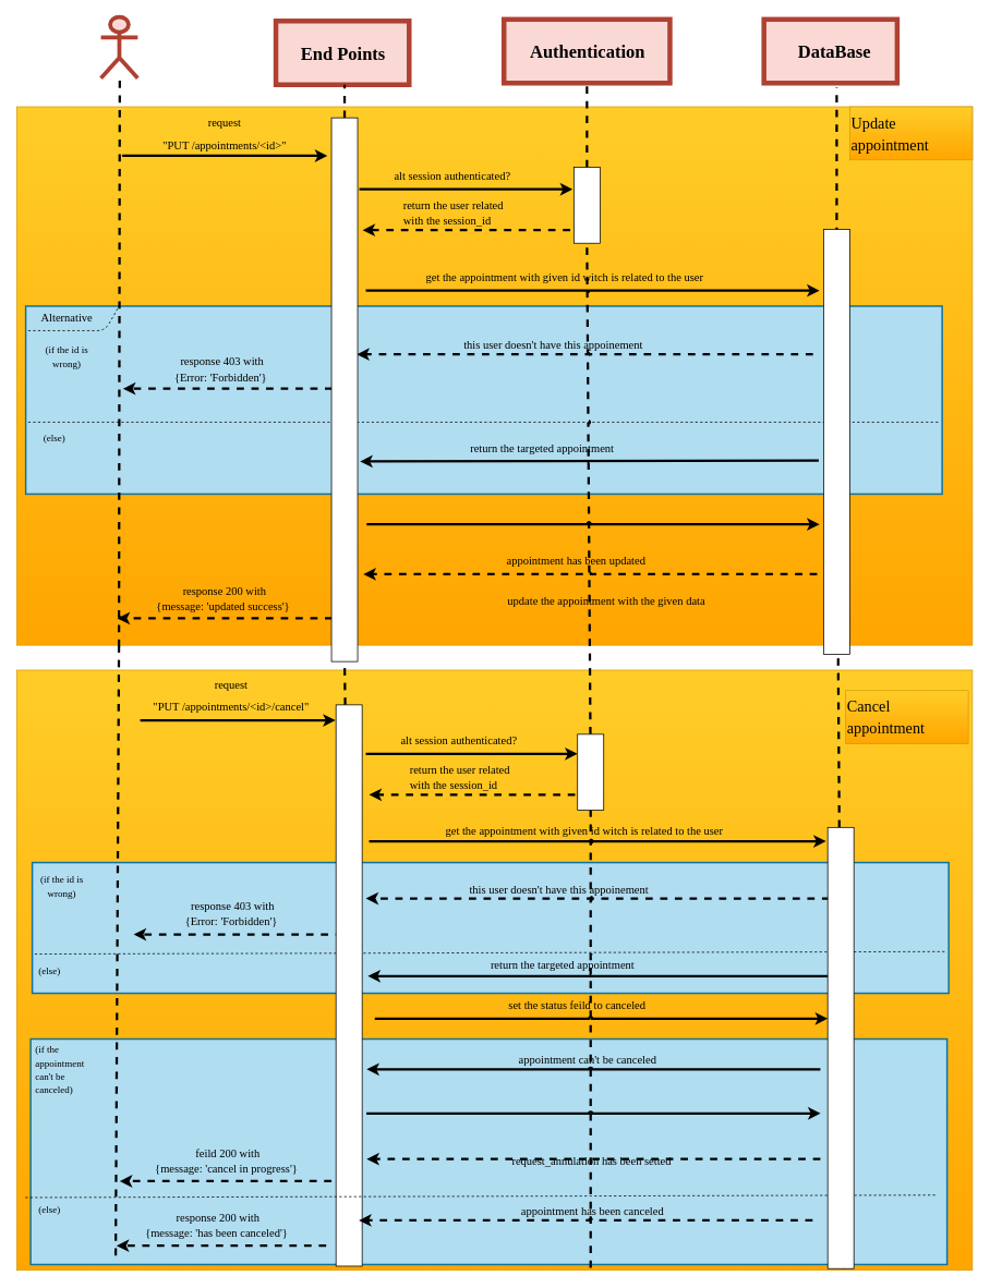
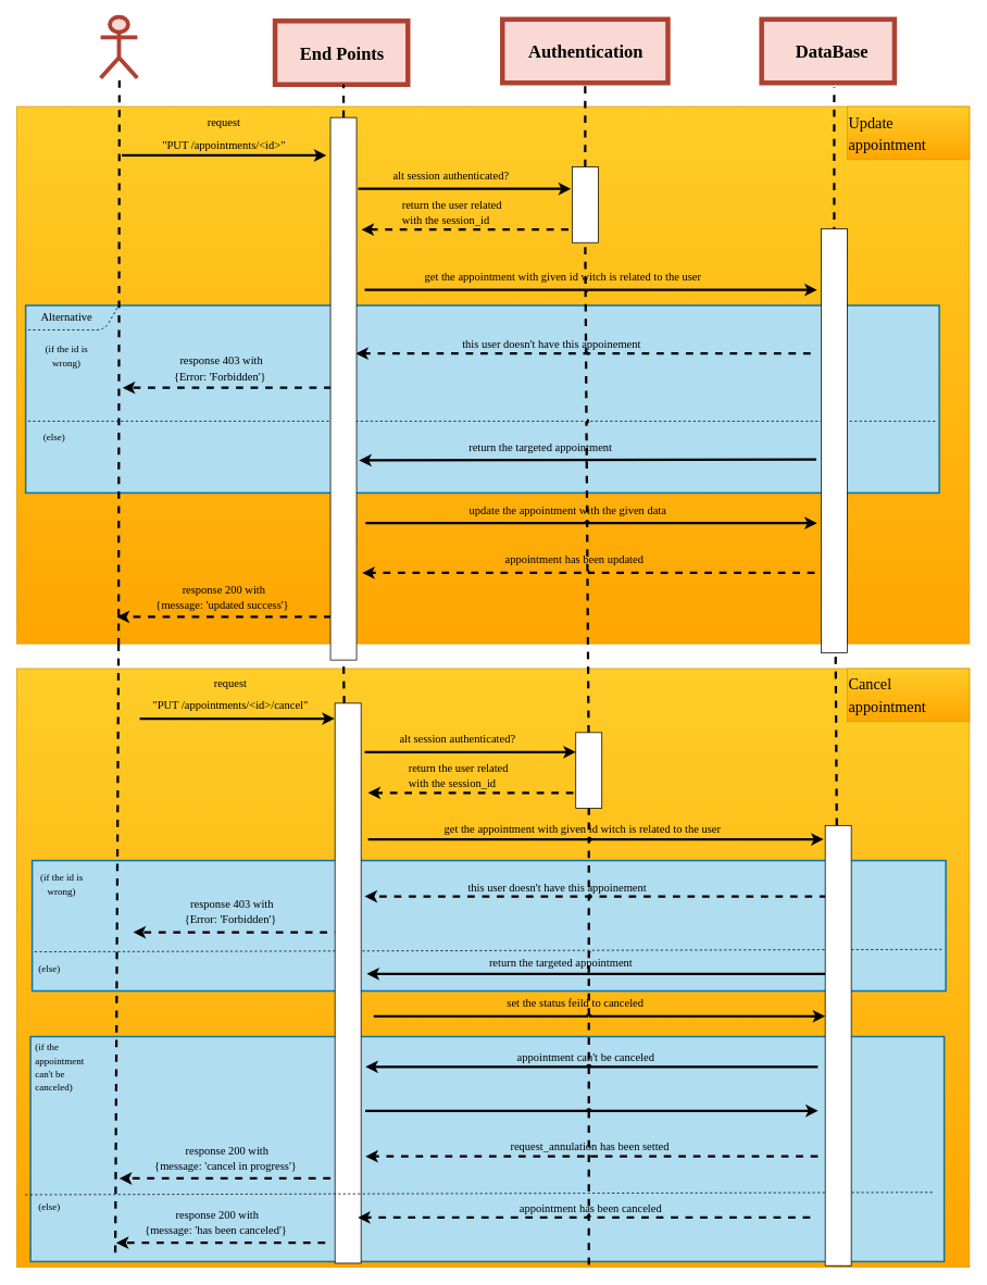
- <mxCell id="38" value="&lt;span style=&quot;font-size: 14px;&quot;&gt;update the appointment with the given data&lt;/span&gt;" style="text;html=1;align=center;verticalAlign=middle;resizable=0;points=[];autosize=1;strokeColor=none;fillColor=none;fontSize=22;fontColor=#000000;fontFamily=Verdana;" parent="1" vertex="1"><mxGeometry x="572" y="714" width="337" height="38" as="geometry" /></mxCell>
+ <mxCell id="38" value="&lt;span style=&quot;font-size: 14px;&quot;&gt;update the appointment with the given data&lt;/span&gt;" style="text;html=1;align=center;verticalAlign=middle;resizable=0;points=[];autosize=1;strokeColor=none;fillColor=none;fontSize=22;fontColor=#000000;fontFamily=Verdana;" parent="1" vertex="1"><mxGeometry x="527" y="604" width="337" height="38" as="geometry" /></mxCell>
- <mxCell id="57" value="&lt;font style=&quot;font-size: 19px;&quot;&gt;Cancel&lt;br&gt;appointment&lt;/font&gt;" style="text;html=1;align=left;verticalAlign=middle;resizable=0;points=[];autosize=1;strokeColor=#d79b00;fillColor=#ffcd28;fontSize=22;fontFamily=Verdana;gradientColor=#ffa500;" parent="1" vertex="1"><mxGeometry x="1034" y="844.5" width="150" height="65" as="geometry" /></mxCell>
+ <mxCell id="57" value="&lt;font style=&quot;font-size: 19px;&quot;&gt;Cancel&lt;br&gt;appointment&lt;/font&gt;" style="text;html=1;align=left;verticalAlign=middle;resizable=0;points=[];autosize=1;strokeColor=#d79b00;fillColor=#ffcd28;fontSize=22;fontFamily=Verdana;gradientColor=#ffa500;" parent="1" vertex="1"><mxGeometry x="1039" y="819.5" width="150" height="65" as="geometry" /></mxCell>
- <mxCell id="85" value="&lt;p style=&quot;line-height: 70%;&quot;&gt;&lt;font style=&quot;font-size: 14px;&quot;&gt;feild 200&amp;nbsp;&lt;/font&gt;&lt;font style=&quot;text-align: left; font-size: 14px;&quot;&gt;with&lt;br&gt;{message:&lt;/font&gt;&lt;font style=&quot;text-align: left; font-size: 14px;&quot;&gt;&amp;nbsp;'cancel in progress'&lt;/font&gt;&lt;span style=&quot;background-color: initial; text-align: left; font-size: 14px;&quot;&gt;}&lt;/span&gt;&lt;span style=&quot;text-align: left; background-color: initial; font-size: 14px;&quot;&gt;&amp;nbsp;&lt;/span&gt;&lt;/p&gt;" style="text;html=1;align=center;verticalAlign=middle;resizable=0;points=[];autosize=1;strokeColor=none;fillColor=none;fontSize=22;fontColor=#000000;fontFamily=Verdana;" parent="1" vertex="1"><mxGeometry x="153.75" y="1372" width="249" height="93" as="geometry" /></mxCell>
+ <mxCell id="85" value="&lt;p style=&quot;line-height: 70%;&quot;&gt;&lt;font style=&quot;font-size: 14px;&quot;&gt;response 200&amp;nbsp;&lt;/font&gt;&lt;font style=&quot;text-align: left; font-size: 14px;&quot;&gt;with&lt;br&gt;{message:&lt;/font&gt;&lt;font style=&quot;text-align: left; font-size: 14px;&quot;&gt;&amp;nbsp;'cancel in progress'&lt;/font&gt;&lt;span style=&quot;background-color: initial; text-align: left; font-size: 14px;&quot;&gt;}&lt;/span&gt;&lt;span style=&quot;text-align: left; background-color: initial; font-size: 14px;&quot;&gt;&amp;nbsp;&lt;/span&gt;&lt;/p&gt;" style="text;html=1;align=center;verticalAlign=middle;resizable=0;points=[];autosize=1;strokeColor=none;fillColor=none;fontSize=22;fontColor=#000000;fontFamily=Verdana;" parent="1" vertex="1"><mxGeometry x="153.75" y="1372" width="249" height="93" as="geometry" /></mxCell>
- <mxCell id="90" value="&lt;span style=&quot;font-size: 14px;&quot;&gt;request_annulation has been setted&lt;/span&gt;" style="text;html=1;align=center;verticalAlign=middle;resizable=0;points=[];autosize=1;strokeColor=none;fillColor=none;fontSize=22;fontColor=#000000;fontFamily=Verdana;" parent="1" vertex="1"><mxGeometry x="587" y="1400" width="271" height="38" as="geometry" /></mxCell>
+ <mxCell id="90" value="&lt;span style=&quot;font-size: 14px;&quot;&gt;request_annulation has been setted&lt;/span&gt;" style="text;html=1;align=center;verticalAlign=middle;resizable=0;points=[];autosize=1;strokeColor=none;fillColor=none;fontSize=22;fontColor=#000000;fontFamily=Verdana;" parent="1" vertex="1"><mxGeometry x="587" y="1385" width="271" height="38" as="geometry" /></mxCell>
